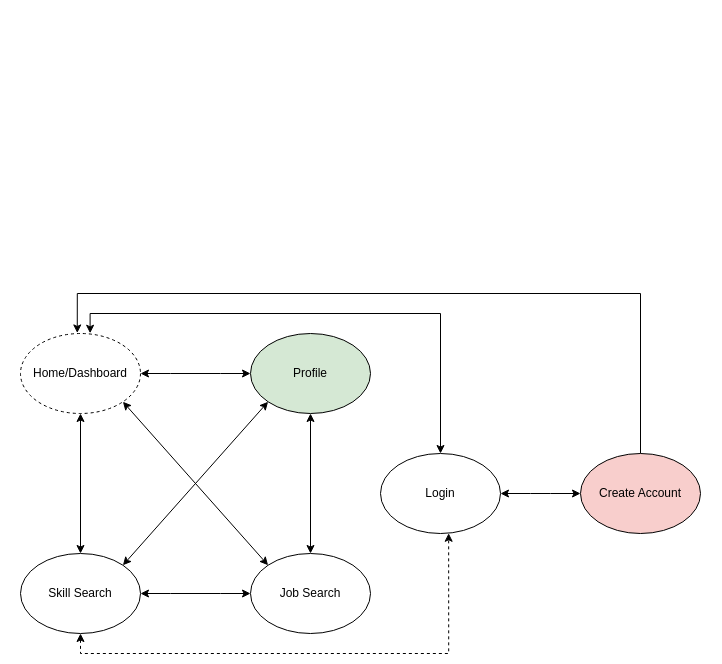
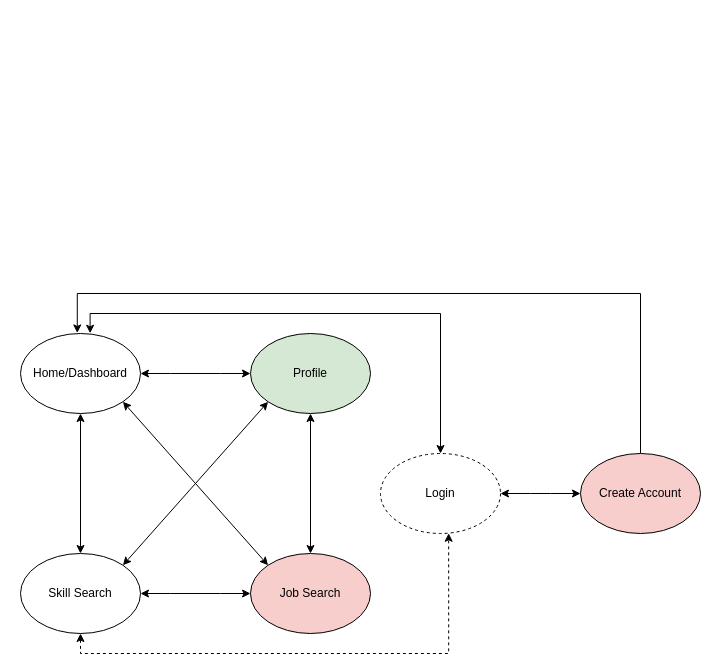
- <mxCell id="6" value="Home/Dashboard" style="ellipse;whiteSpace=wrap;html=1;dashed=1;" vertex="1" parent="1"><mxGeometry x="20" y="333" width="120" height="80" as="geometry" /></mxCell>
+ <mxCell id="6" value="Home/Dashboard" style="ellipse;whiteSpace=wrap;html=1;" vertex="1" parent="1"><mxGeometry x="20" y="333" width="120" height="80" as="geometry" /></mxCell>
- <mxCell id="9" value="Login" style="ellipse;whiteSpace=wrap;html=1;" vertex="1" parent="1"><mxGeometry x="380" y="453" width="120" height="80" as="geometry" /></mxCell>
+ <mxCell id="9" value="Login" style="ellipse;whiteSpace=wrap;html=1;dashed=1;" vertex="1" parent="1"><mxGeometry x="380" y="453" width="120" height="80" as="geometry" /></mxCell>
- <mxCell id="14" value="Job Search" style="ellipse;whiteSpace=wrap;html=1;" vertex="1" parent="1"><mxGeometry x="250" y="553" width="120" height="80" as="geometry" /></mxCell>
+ <mxCell id="14" value="Job Search" style="ellipse;whiteSpace=wrap;html=1;fillColor=#f8cecc;" vertex="1" parent="1"><mxGeometry x="250" y="553" width="120" height="80" as="geometry" /></mxCell>
